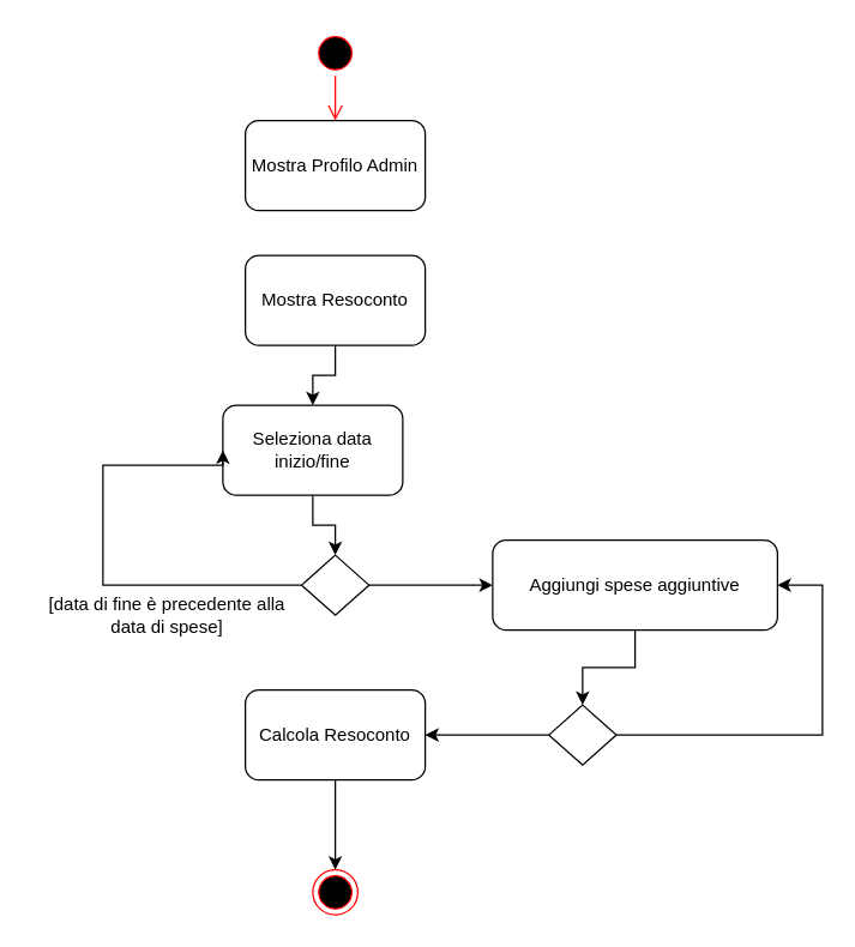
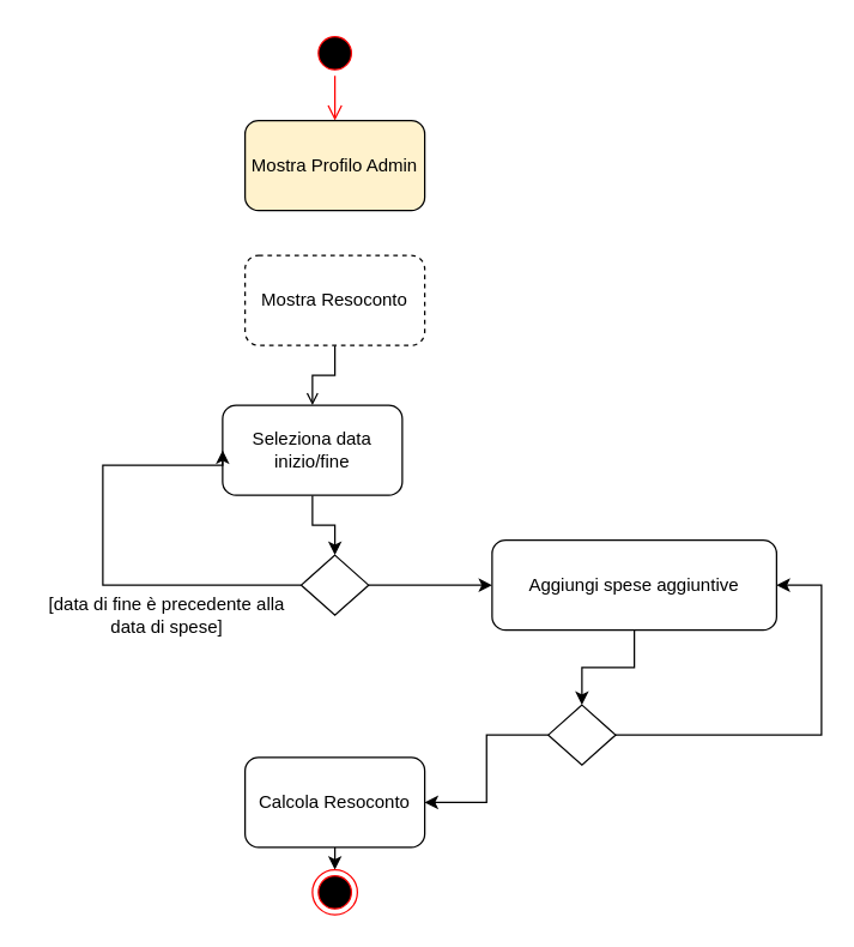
- <mxCell id="4" value="Mostra Profilo Admin" style="rounded=1;whiteSpace=wrap;html=1;" parent="1" vertex="1"><mxGeometry x="163" y="80" width="120" height="60" as="geometry" /></mxCell>
+ <mxCell id="4" value="Mostra Profilo Admin" style="rounded=1;whiteSpace=wrap;html=1;fillColor=#fff2cc;" parent="1" vertex="1"><mxGeometry x="163" y="80" width="120" height="60" as="geometry" /></mxCell>
- <mxCell id="6" value="Mostra Resoconto" style="rounded=1;whiteSpace=wrap;html=1;" parent="1" vertex="1"><mxGeometry x="163" y="170" width="120" height="60" as="geometry" /></mxCell>
+ <mxCell id="6" value="Mostra Resoconto" style="rounded=1;whiteSpace=wrap;html=1;dashed=1;" parent="1" vertex="1"><mxGeometry x="163" y="170" width="120" height="60" as="geometry" /></mxCell>
- <mxCell id="5" style="edgeStyle=orthogonalEdgeStyle;rounded=0;orthogonalLoop=1;jettySize=auto;html=1;entryX=0.5;entryY=0;entryDx=0;entryDy=0;" edge="1" parent="1" source="6" target="8"><mxGeometry relative="1" as="geometry" /></mxCell>
+ <mxCell id="5" style="edgeStyle=orthogonalEdgeStyle;rounded=0;orthogonalLoop=1;jettySize=auto;html=1;entryX=0.5;entryY=0;entryDx=0;entryDy=0;endArrow=open;" edge="1" parent="1" source="6" target="8"><mxGeometry relative="1" as="geometry" /></mxCell>
- <mxCell id="16" value="Calcola Resoconto" style="rounded=1;whiteSpace=wrap;html=1;" parent="1" vertex="1"><mxGeometry x="163" y="460" width="120" height="60" as="geometry" /></mxCell>
+ <mxCell id="16" value="Calcola Resoconto" style="rounded=1;whiteSpace=wrap;html=1;" parent="1" vertex="1"><mxGeometry x="163" y="505" width="120" height="60" as="geometry" /></mxCell>
